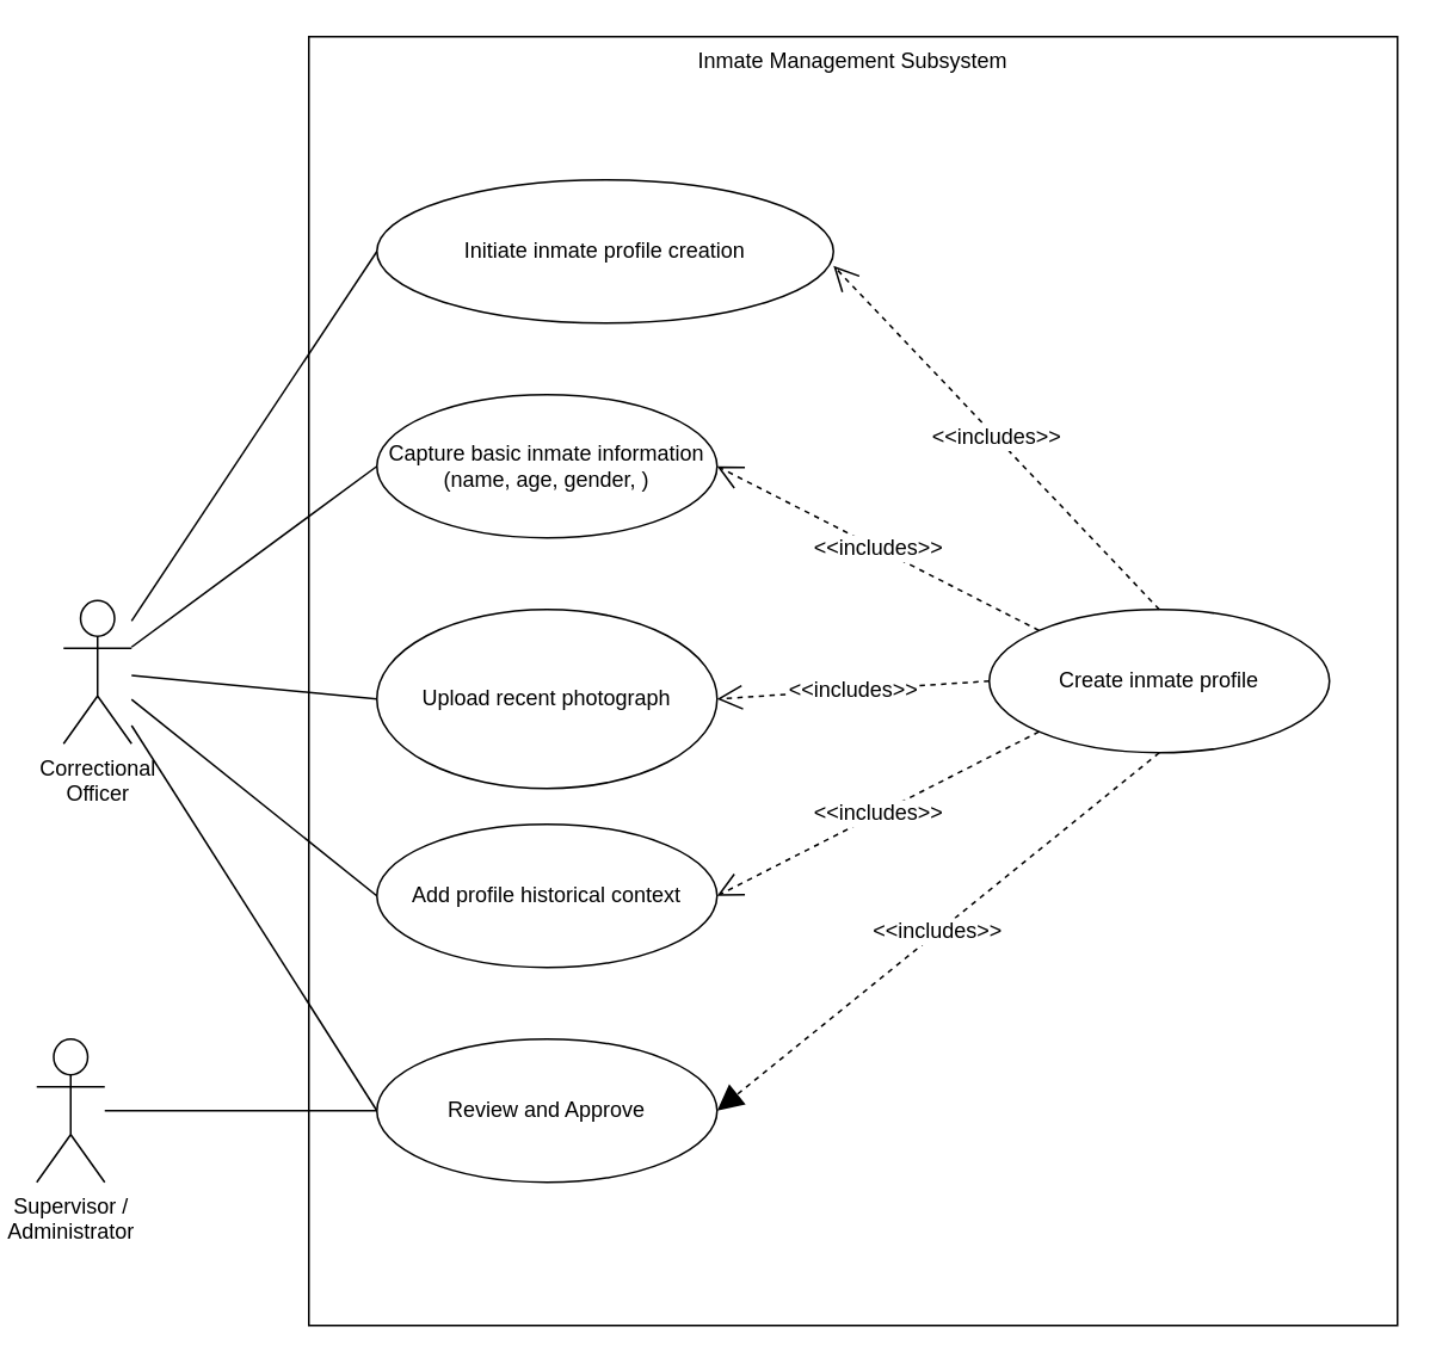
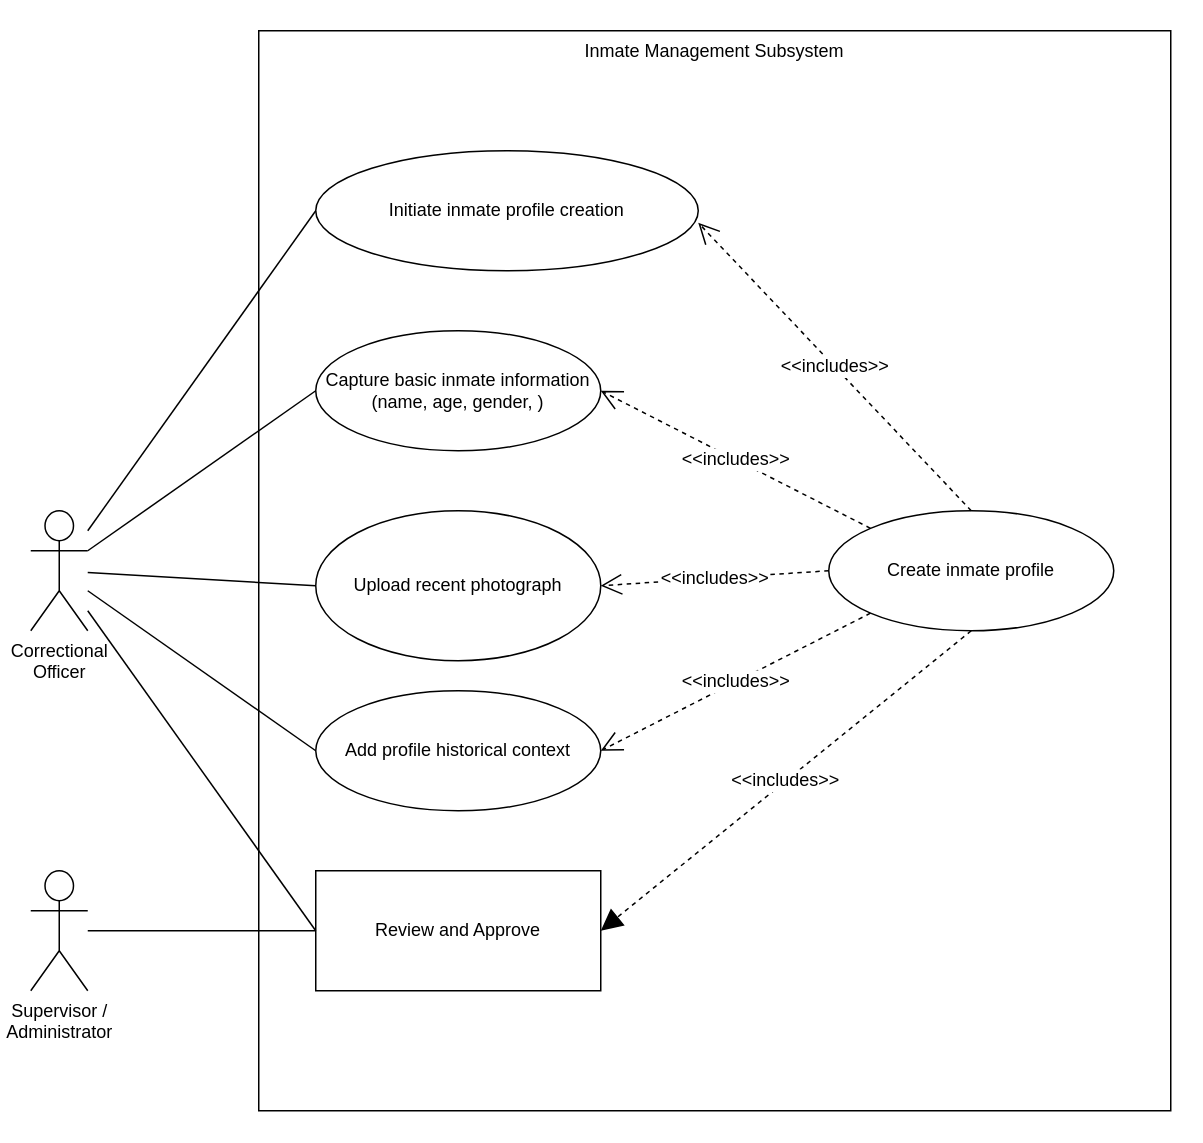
- <mxCell id="4" value="&lt;font style=&quot;font-size: 12px;&quot;&gt;Correctional&lt;br style=&quot;font-size: 12px;&quot;&gt;Officer&lt;/font&gt;" style="shape=umlActor;verticalLabelPosition=bottom;verticalAlign=top;html=1;outlineConnect=0;fillColor=none;fontSize=12;" parent="2" vertex="1"><mxGeometry x="15" y="315" width="38" height="80" as="geometry" /></mxCell>
+ <mxCell id="4" value="&lt;font style=&quot;font-size: 12px;&quot;&gt;Correctional&lt;br style=&quot;font-size: 12px;&quot;&gt;Officer&lt;/font&gt;" style="shape=umlActor;verticalLabelPosition=bottom;verticalAlign=top;html=1;outlineConnect=0;fillColor=none;fontSize=12;" parent="2" vertex="1"><mxGeometry y="320" width="38" height="80" as="geometry" /></mxCell>
- <mxCell id="9" value="Review and Approve" style="ellipse;whiteSpace=wrap;html=1;fontSize=12;fillColor=none;" vertex="1" parent="2"><mxGeometry x="190" y="560" width="190" height="80" as="geometry" /></mxCell>
+ <mxCell id="9" value="Review and Approve" style="whiteSpace=wrap;html=1;fontSize=12;fillColor=none;rounded=0;" vertex="1" parent="2"><mxGeometry x="190" y="560" width="190" height="80" as="geometry" /></mxCell>
